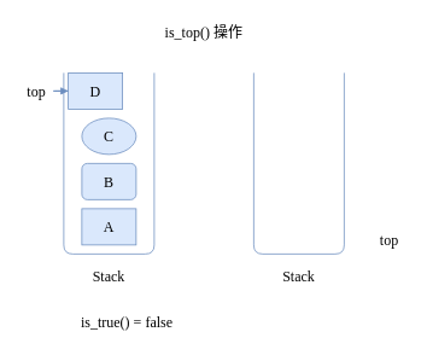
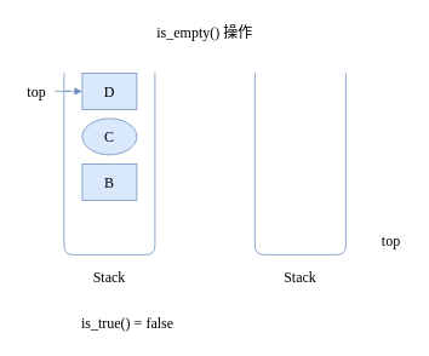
- <mxCell id="9" value="is_top() 操作" style="text;html=1;align=center;verticalAlign=middle;whiteSpace=wrap;rounded=0;fontFamily=Ubuntu;fontSize=16;fontStyle=0;" vertex="1" parent="1"><mxGeometry x="155" y="20" width="140" height="30" as="geometry" /></mxCell>
+ <mxCell id="9" value="is_empty() 操作" style="text;html=1;align=center;verticalAlign=middle;whiteSpace=wrap;rounded=0;fontFamily=Ubuntu;fontSize=16;fontStyle=0;" vertex="1" parent="1"><mxGeometry x="155" y="20" width="140" height="30" as="geometry" /></mxCell>
- <mxCell id="10" value="D" style="rounded=0;whiteSpace=wrap;html=1;shadow=0;strokeColor=#6c8ebf;strokeWidth=1;fontFamily=Ubuntu;fontSize=16;fontStyle=0;fillColor=#dae8fc;" vertex="1" parent="1"><mxGeometry x="75" y="80" width="60" height="40" as="geometry" /></mxCell>
+ <mxCell id="10" value="D" style="rounded=0;whiteSpace=wrap;html=1;shadow=0;strokeColor=#6c8ebf;strokeWidth=1;fontFamily=Ubuntu;fontSize=16;fontStyle=0;fillColor=#dae8fc;" vertex="1" parent="1"><mxGeometry x="90" y="80" width="60" height="40" as="geometry" /></mxCell>
- <mxCell id="4" value="B" style="whiteSpace=wrap;html=1;shadow=0;strokeColor=#6c8ebf;strokeWidth=1;fontFamily=Ubuntu;fontSize=16;fontStyle=0;fillColor=#dae8fc;rounded=1;" vertex="1" parent="1"><mxGeometry x="90" y="180" width="60" height="40" as="geometry" /></mxCell>
+ <mxCell id="4" value="B" style="rounded=0;whiteSpace=wrap;html=1;shadow=0;strokeColor=#6c8ebf;strokeWidth=1;fontFamily=Ubuntu;fontSize=16;fontStyle=0;fillColor=#dae8fc;" vertex="1" parent="1"><mxGeometry x="90" y="180" width="60" height="40" as="geometry" /></mxCell>
- <mxCell id="2" value="A" style="rounded=0;whiteSpace=wrap;html=1;shadow=0;strokeColor=#6c8ebf;strokeWidth=1;fontFamily=Ubuntu;fontSize=16;fontStyle=0;fillColor=#dae8fc;" vertex="1" parent="1"><mxGeometry x="90" y="230" width="60" height="40" as="geometry" /></mxCell>
